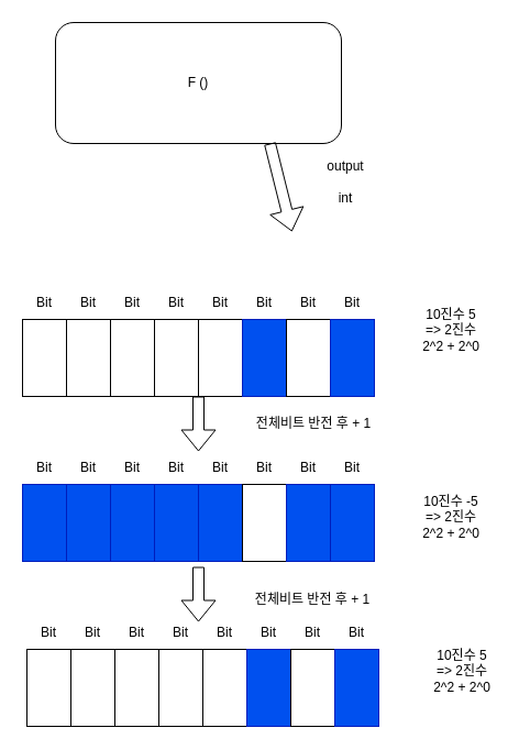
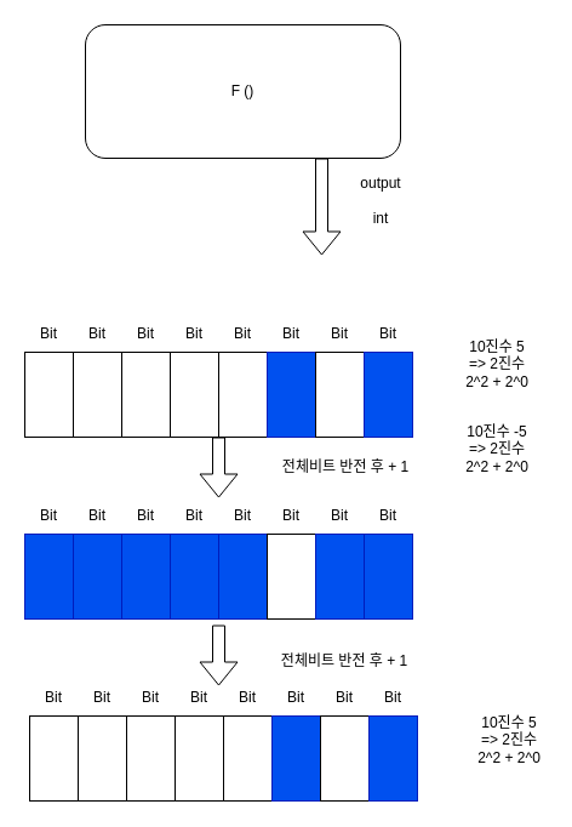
- <mxCell id="2" value="F ()" style="rounded=1;whiteSpace=wrap;html=1;fontSize=12;glass=0;strokeWidth=1;shadow=0;" parent="1" vertex="1"><mxGeometry x="50" y="20" width="260" height="110" as="geometry" /></mxCell>
+ <mxCell id="2" value="F ()" style="rounded=1;whiteSpace=wrap;html=1;fontSize=12;glass=0;strokeWidth=1;shadow=0;" parent="1" vertex="1"><mxGeometry x="70" y="20" width="260" height="110" as="geometry" /></mxCell>
- <mxCell id="22" value="10진수 -5&lt;br&gt;=&amp;gt; 2진수&lt;br&gt;2^2 + 2^0" style="text;html=1;strokeColor=none;fillColor=none;align=center;verticalAlign=middle;whiteSpace=wrap;rounded=0;" vertex="1" parent="1"><mxGeometry x="380" y="440" width="60" height="60" as="geometry" /></mxCell>
+ <mxCell id="22" value="10진수 -5&lt;br&gt;=&amp;gt; 2진수&lt;br&gt;2^2 + 2^0" style="text;html=1;strokeColor=none;fillColor=none;align=center;verticalAlign=middle;whiteSpace=wrap;rounded=0;" vertex="1" parent="1"><mxGeometry x="380" y="340" width="60" height="60" as="geometry" /></mxCell>
